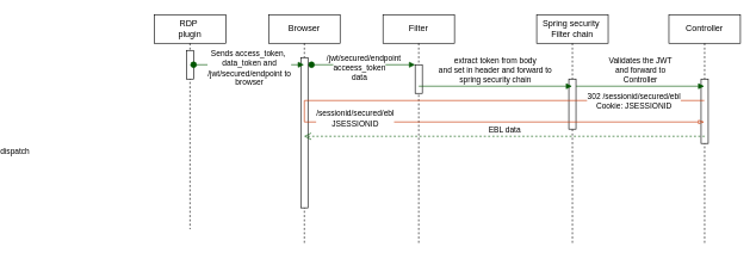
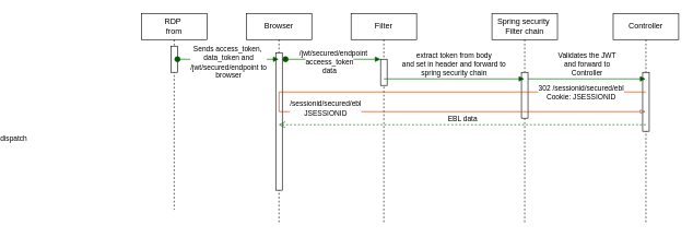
- <mxCell id="14" value="RDP&amp;nbsp;&lt;br&gt;plugin" style="shape=umlLifeline;perimeter=lifelinePerimeter;whiteSpace=wrap;html=1;container=1;dropTarget=0;collapsible=0;recursiveResize=0;outlineConnect=0;portConstraint=eastwest;newEdgeStyle={&quot;edgeStyle&quot;:&quot;elbowEdgeStyle&quot;,&quot;elbow&quot;:&quot;vertical&quot;,&quot;curved&quot;:0,&quot;rounded&quot;:0};" vertex="1" parent="1"><mxGeometry x="20" y="20" width="100" height="300" as="geometry" /></mxCell>
+ <mxCell id="14" value="RDP&amp;nbsp;&lt;br&gt;from" style="shape=umlLifeline;perimeter=lifelinePerimeter;whiteSpace=wrap;html=1;container=1;dropTarget=0;collapsible=0;recursiveResize=0;outlineConnect=0;portConstraint=eastwest;newEdgeStyle={&quot;edgeStyle&quot;:&quot;elbowEdgeStyle&quot;,&quot;elbow&quot;:&quot;vertical&quot;,&quot;curved&quot;:0,&quot;rounded&quot;:0};" vertex="1" parent="1"><mxGeometry x="20" y="20" width="100" height="300" as="geometry" /></mxCell>
